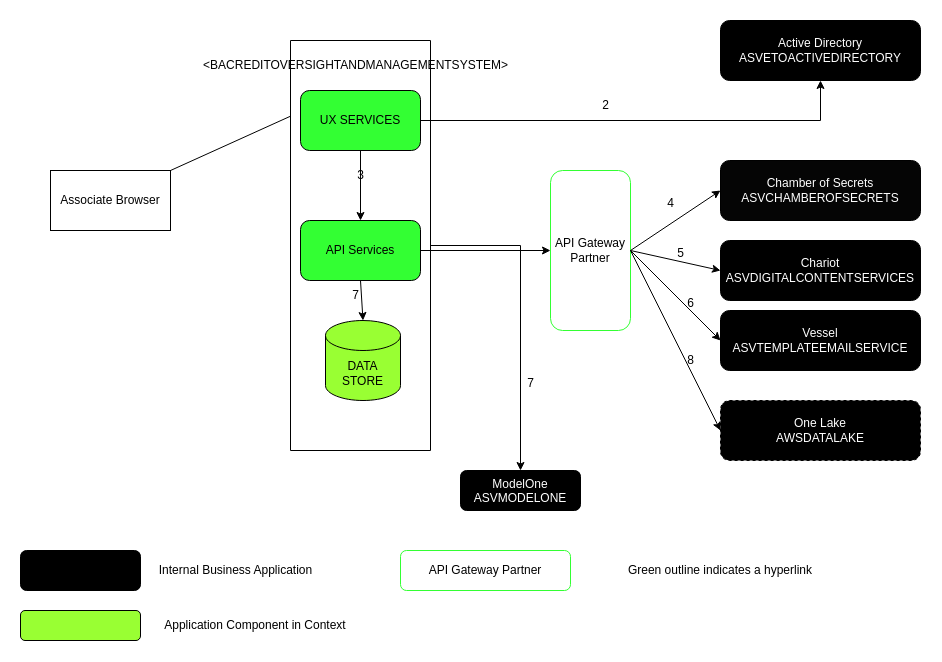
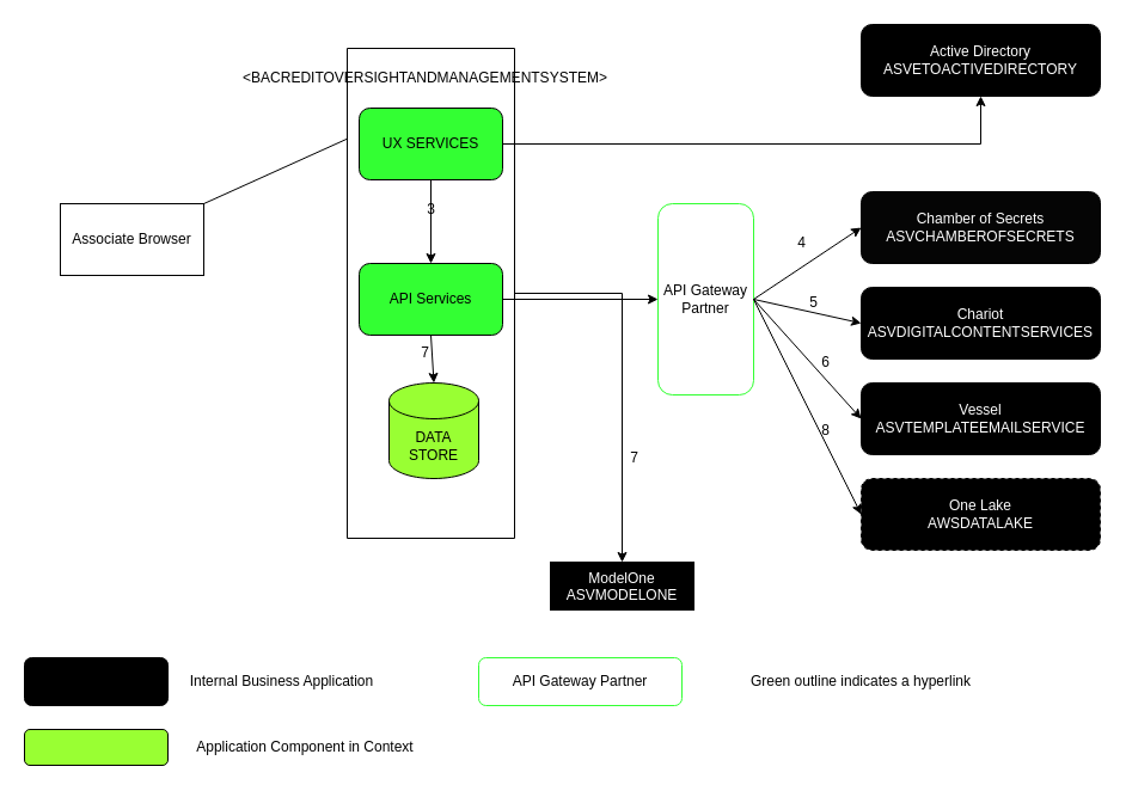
- <mxCell id="22" value="2" style="text;html=1;align=center;verticalAlign=middle;resizable=0;points=[];autosize=1;strokeColor=none;fillColor=none;" vertex="1" parent="1"><mxGeometry x="590" y="90" width="30" height="30" as="geometry" /></mxCell>
- <mxCell id="20" value="&lt;font style=&quot;color: rgb(255, 255, 255);&quot;&gt;Vessel&lt;/font&gt;&lt;div&gt;&lt;font style=&quot;color: rgb(255, 255, 255);&quot;&gt;ASVTEMPLATEEMAILSERVICE&lt;/font&gt;&lt;/div&gt;" style="rounded=1;whiteSpace=wrap;html=1;fillColor=#000000;" vertex="1" parent="1"><mxGeometry x="720" y="310" width="200" height="60" as="geometry" /></mxCell>
+ <mxCell id="20" value="&lt;font style=&quot;color: rgb(255, 255, 255);&quot;&gt;Vessel&lt;/font&gt;&lt;div&gt;&lt;font style=&quot;color: rgb(255, 255, 255);&quot;&gt;ASVTEMPLATEEMAILSERVICE&lt;/font&gt;&lt;/div&gt;" style="rounded=1;whiteSpace=wrap;html=1;fillColor=#000000;" vertex="1" parent="1"><mxGeometry x="720" y="320" width="200" height="60" as="geometry" /></mxCell>
- <mxCell id="2" value="&lt;font style=&quot;color: rgb(255, 255, 255);&quot;&gt;ModelOne&lt;/font&gt;&lt;div&gt;&lt;font style=&quot;color: rgb(255, 255, 255);&quot;&gt;ASVMODELONE&lt;br&gt;&lt;/font&gt;&lt;div&gt;&lt;br&gt;&lt;/div&gt;&lt;/div&gt;" style="whiteSpace=wrap;html=1;verticalAlign=top;strokeWidth=1;fillColor=#000000;rounded=1;" vertex="1" parent="1"><mxGeometry x="460" y="470" width="120" height="40" as="geometry" /></mxCell>
+ <mxCell id="2" value="&lt;font style=&quot;color: rgb(255, 255, 255);&quot;&gt;ModelOne&lt;/font&gt;&lt;div&gt;&lt;font style=&quot;color: rgb(255, 255, 255);&quot;&gt;ASVMODELONE&lt;br&gt;&lt;/font&gt;&lt;div&gt;&lt;br&gt;&lt;/div&gt;&lt;/div&gt;" style="whiteSpace=wrap;html=1;verticalAlign=top;strokeWidth=1;fillColor=#000000;rounded=0;" vertex="1" parent="1"><mxGeometry x="460" y="470" width="120" height="40" as="geometry" /></mxCell>
